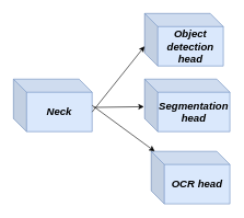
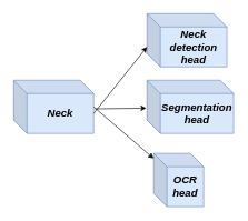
- <mxCell id="5" value="&lt;b&gt;&lt;i&gt;&lt;font style=&quot;font-size: 16px&quot;&gt;Object detection head&lt;/font&gt;&lt;/i&gt;&lt;/b&gt;" style="shape=cube;whiteSpace=wrap;html=1;boundedLbl=1;backgroundOutline=1;darkOpacity=0.05;darkOpacity2=0.1;fillColor=#dae8fc;strokeColor=#6c8ebf;" vertex="1" parent="1"><mxGeometry x="220" y="20" width="120" height="80" as="geometry" /></mxCell>
+ <mxCell id="5" value="&lt;b&gt;&lt;i&gt;&lt;font style=&quot;font-size: 16px&quot;&gt;Neck detection head&lt;/font&gt;&lt;/i&gt;&lt;/b&gt;" style="shape=cube;whiteSpace=wrap;html=1;boundedLbl=1;backgroundOutline=1;darkOpacity=0.05;darkOpacity2=0.1;fillColor=#dae8fc;strokeColor=#6c8ebf;" vertex="1" parent="1"><mxGeometry x="220" y="20" width="120" height="80" as="geometry" /></mxCell>
- <mxCell id="6" value="&lt;b&gt;&lt;i&gt;&lt;font style=&quot;font-size: 16px&quot;&gt;OCR head&lt;/font&gt;&lt;/i&gt;&lt;/b&gt;" style="shape=cube;whiteSpace=wrap;html=1;boundedLbl=1;backgroundOutline=1;darkOpacity=0.05;darkOpacity2=0.1;fillColor=#dae8fc;strokeColor=#6c8ebf;" vertex="1" parent="1"><mxGeometry x="230" y="230" width="120" height="80" as="geometry" /></mxCell>
+ <mxCell id="6" value="&lt;b&gt;&lt;i&gt;&lt;font style=&quot;font-size: 16px&quot;&gt;OCR head&lt;/font&gt;&lt;/i&gt;&lt;/b&gt;" style="shape=cube;whiteSpace=wrap;html=1;boundedLbl=1;backgroundOutline=1;darkOpacity=0.05;darkOpacity2=0.1;fillColor=#dae8fc;strokeColor=#6c8ebf;" vertex="1" parent="1"><mxGeometry x="230" y="230" width="75" height="80" as="geometry" /></mxCell>
